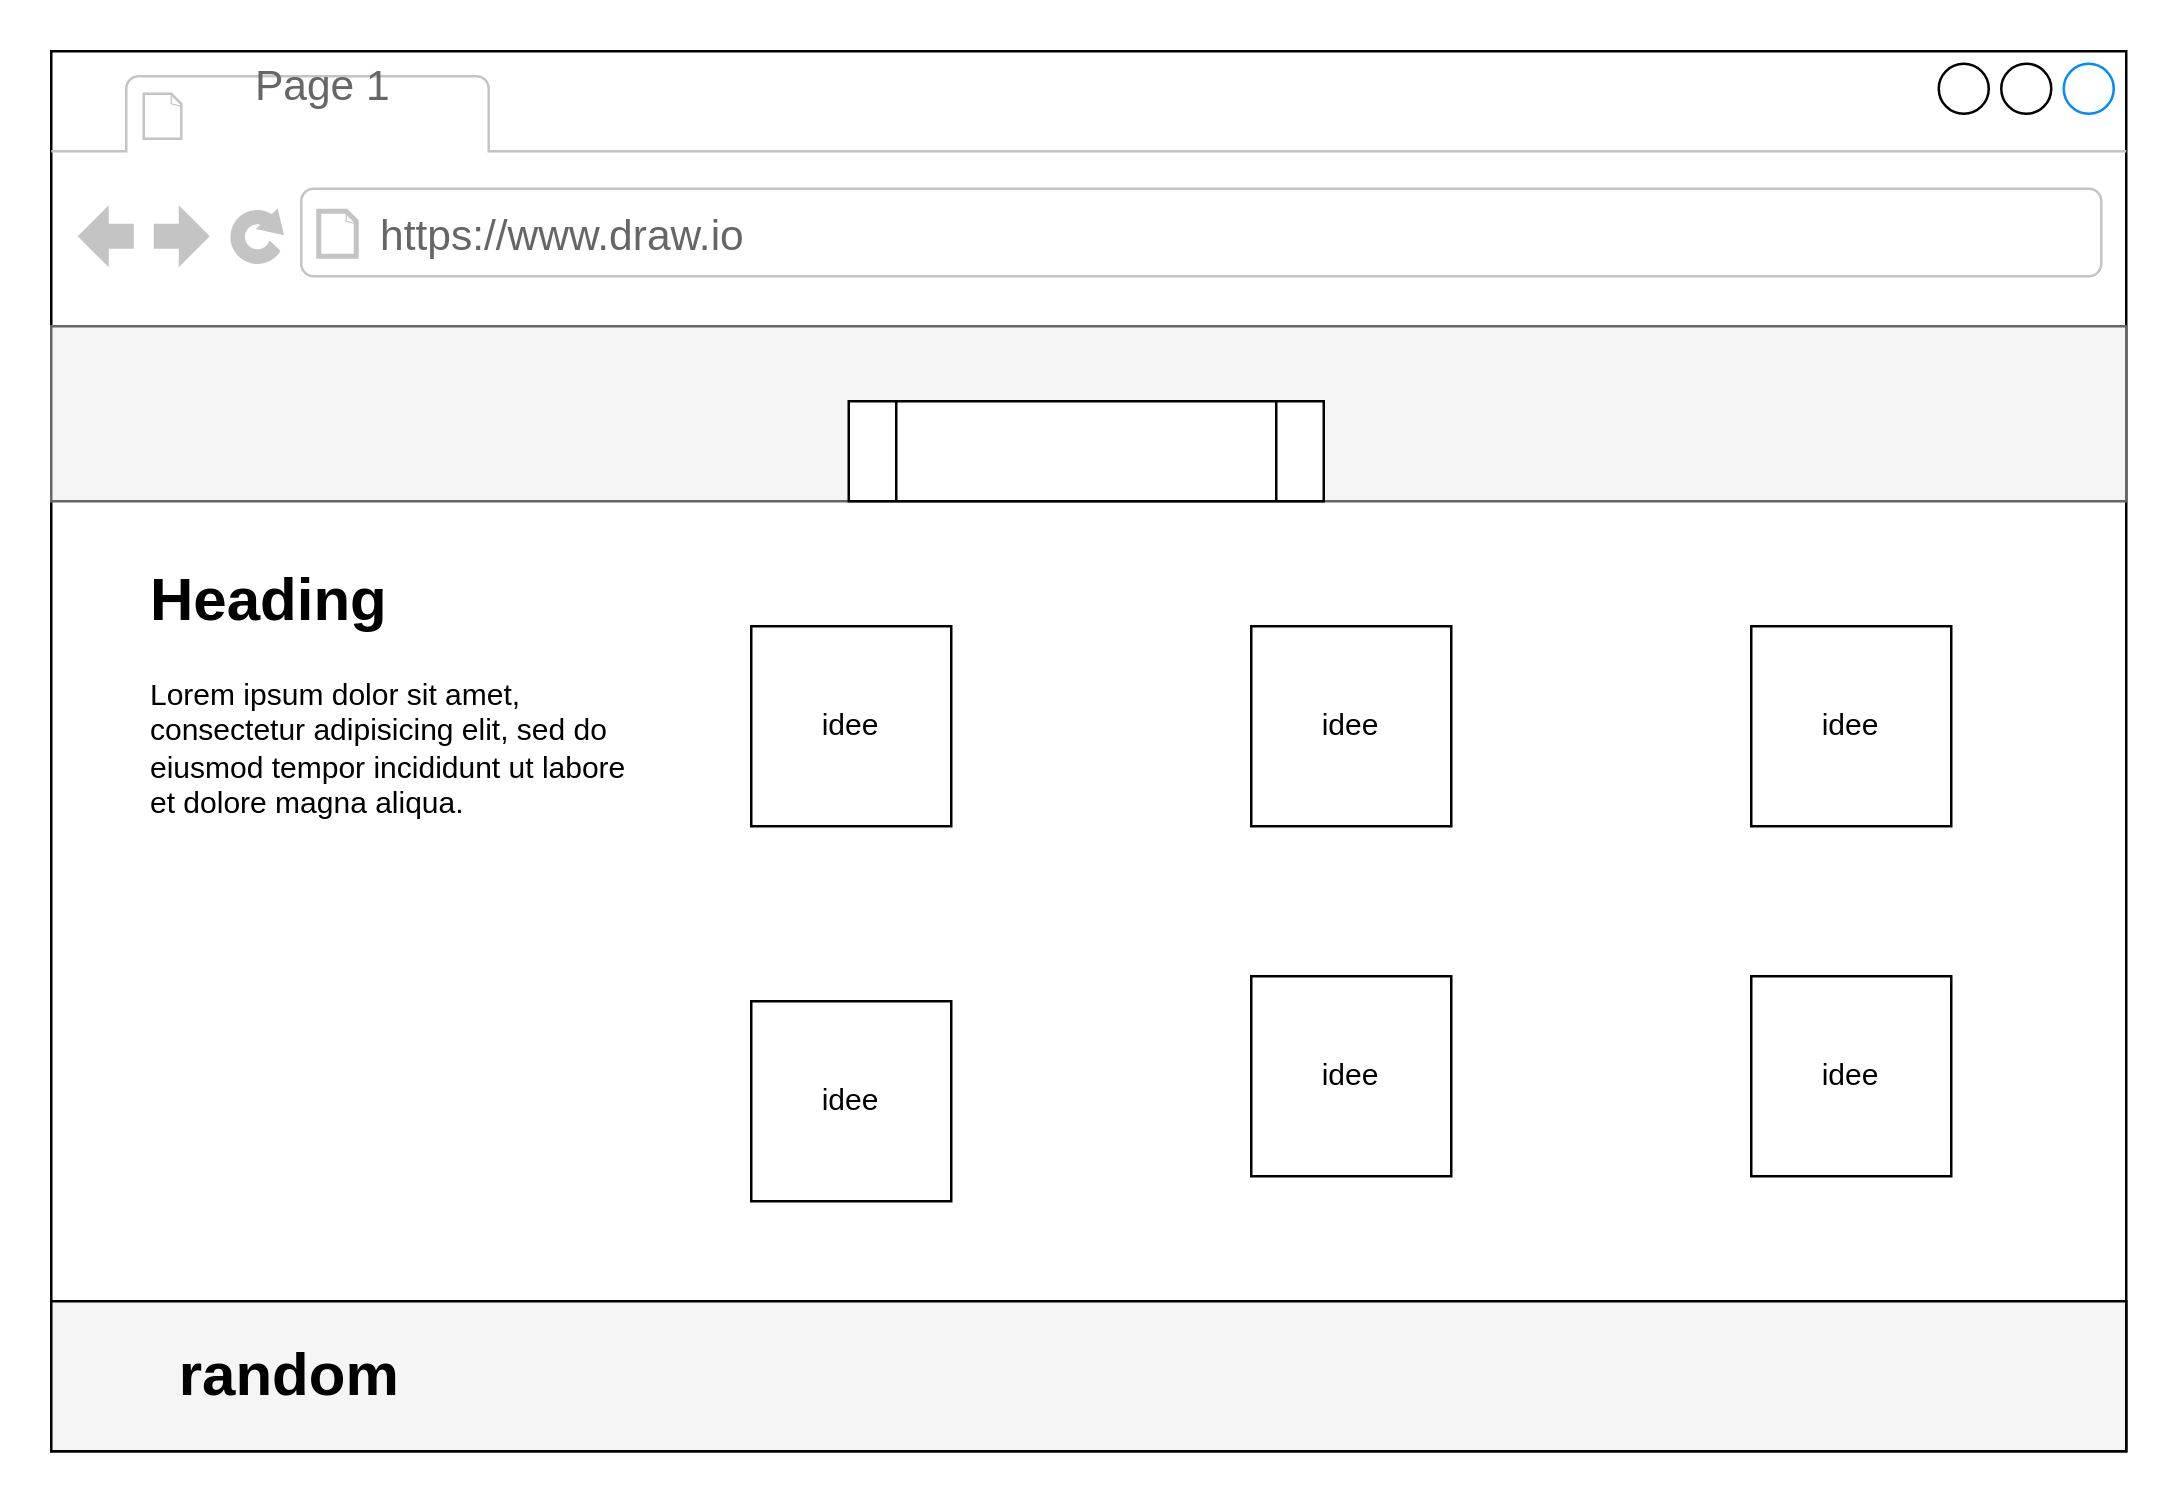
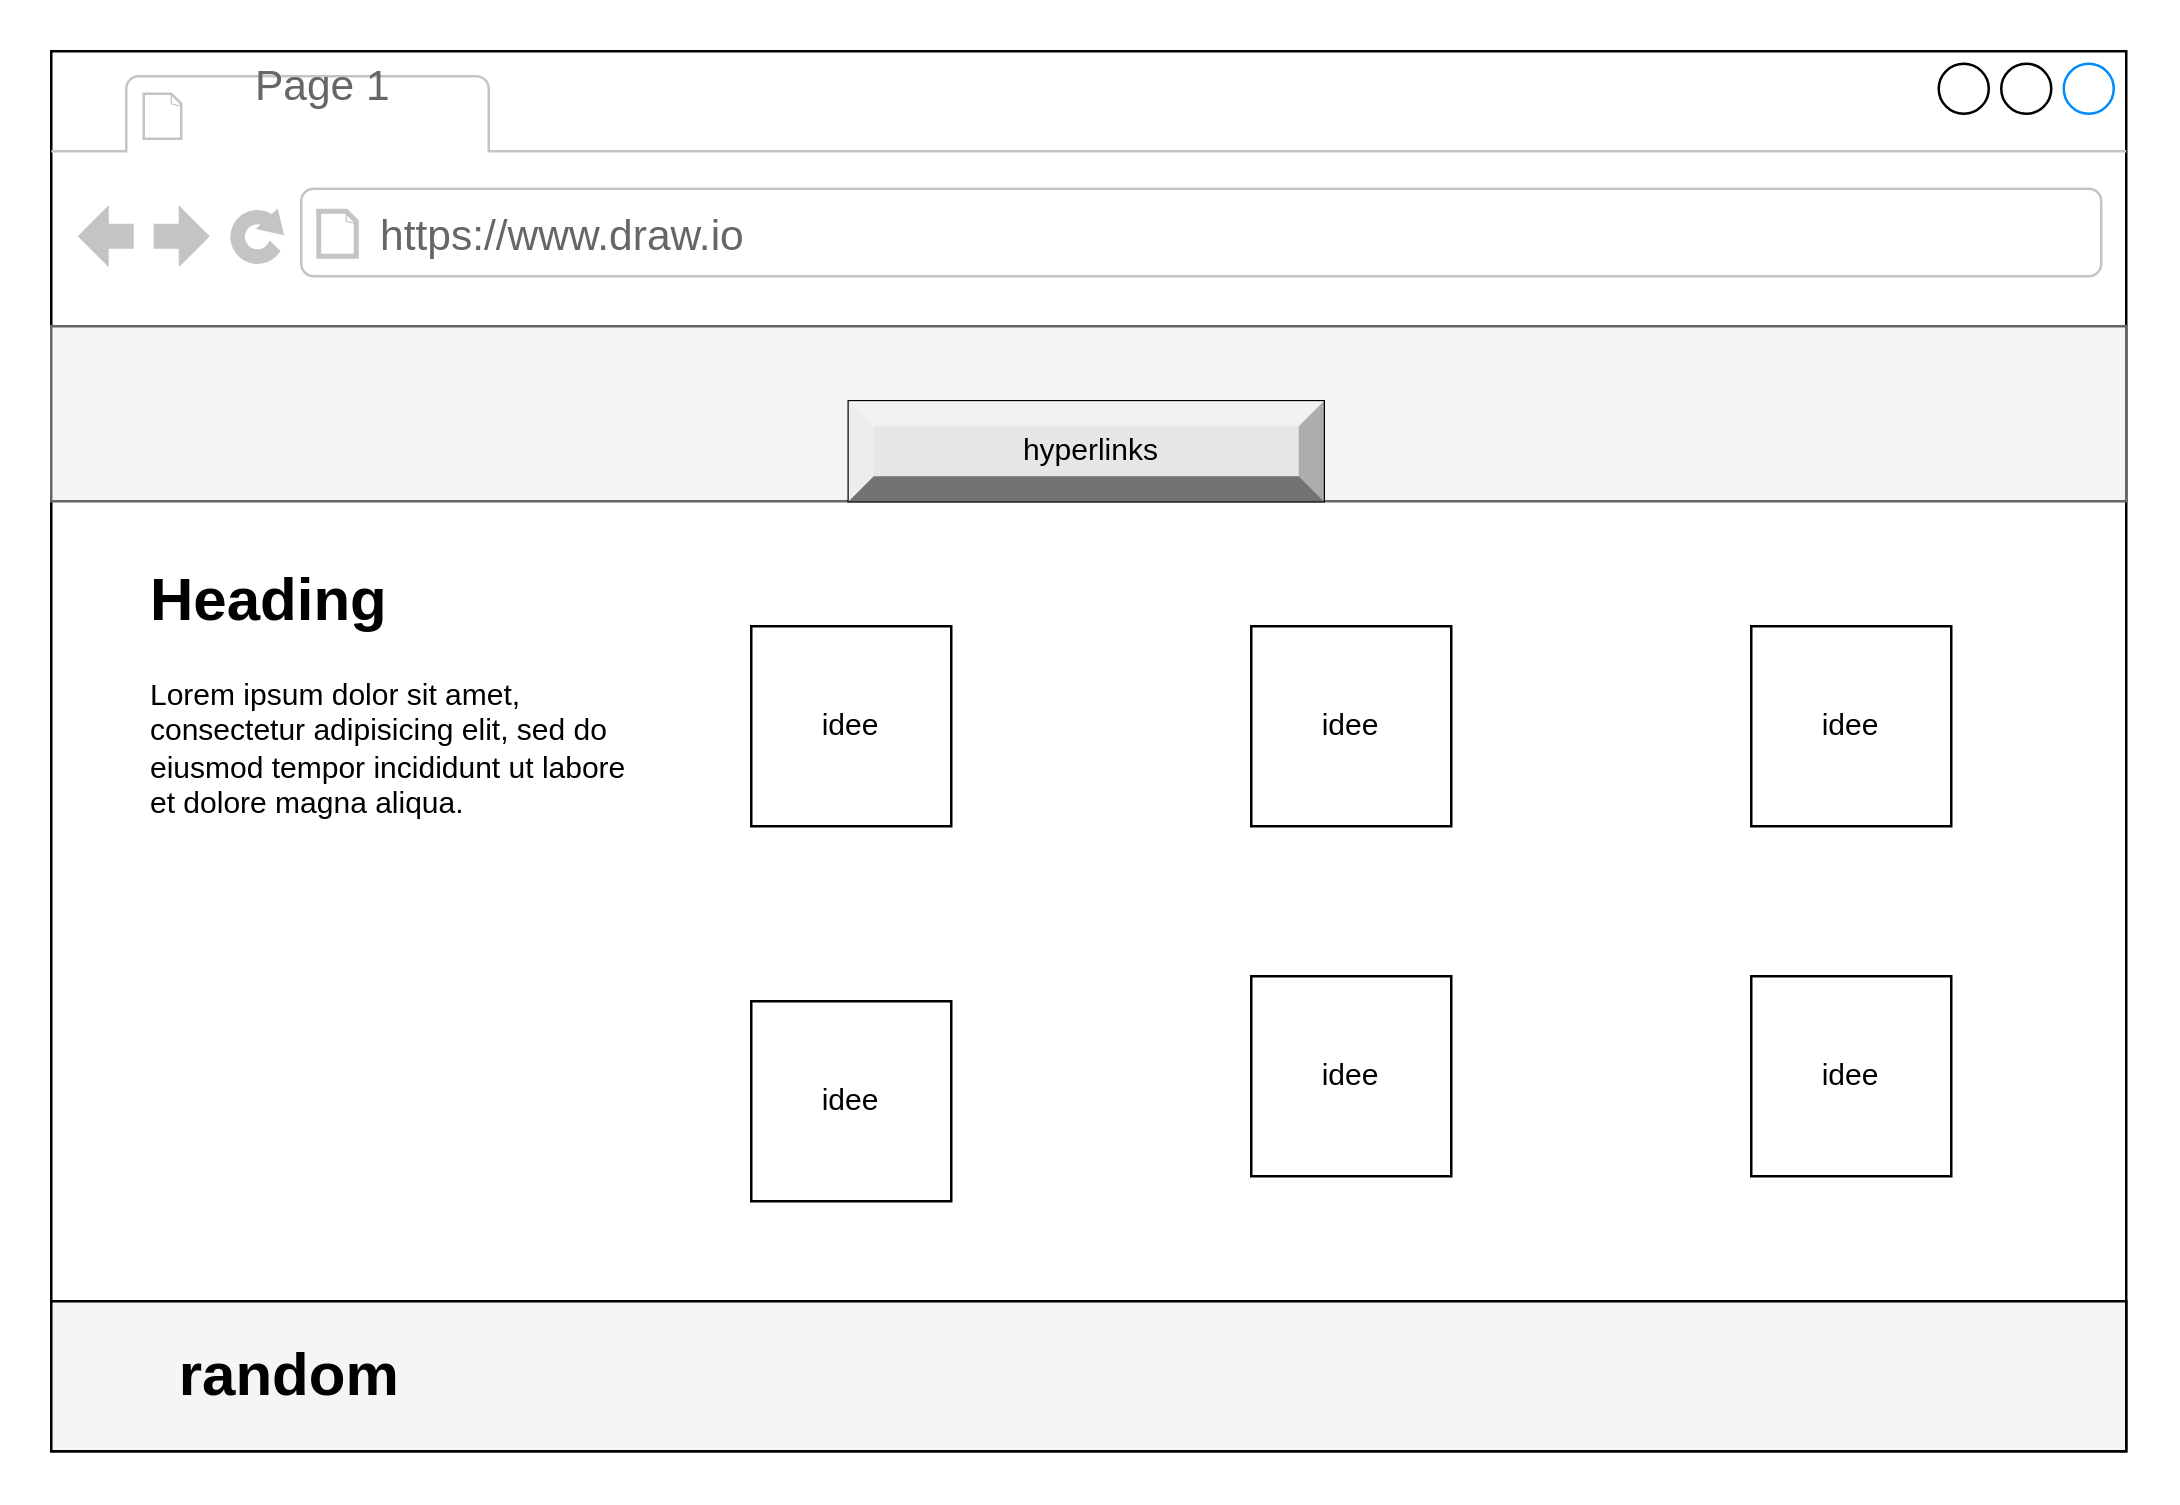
+ <mxCell id="16" value="&amp;nbsp;hyperlinks" style="labelPosition=center;verticalLabelPosition=middle;align=center;html=1;shape=mxgraph.basic.shaded_button;dx=10;fillColor=#E6E6E6;strokeColor=none;" vertex="1" parent="1"><mxGeometry x="339" y="160" width="190" height="40" as="geometry" /></mxCell>
